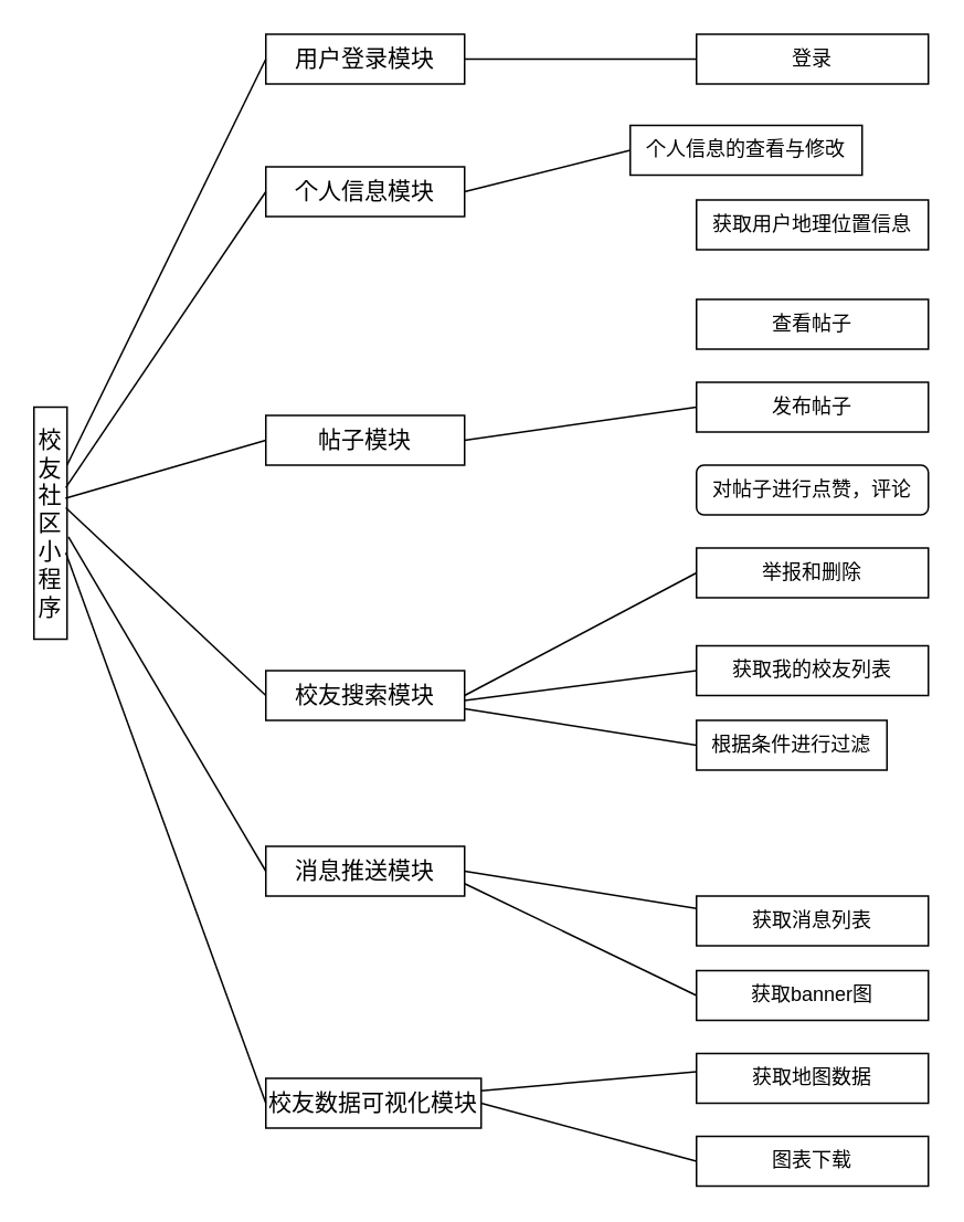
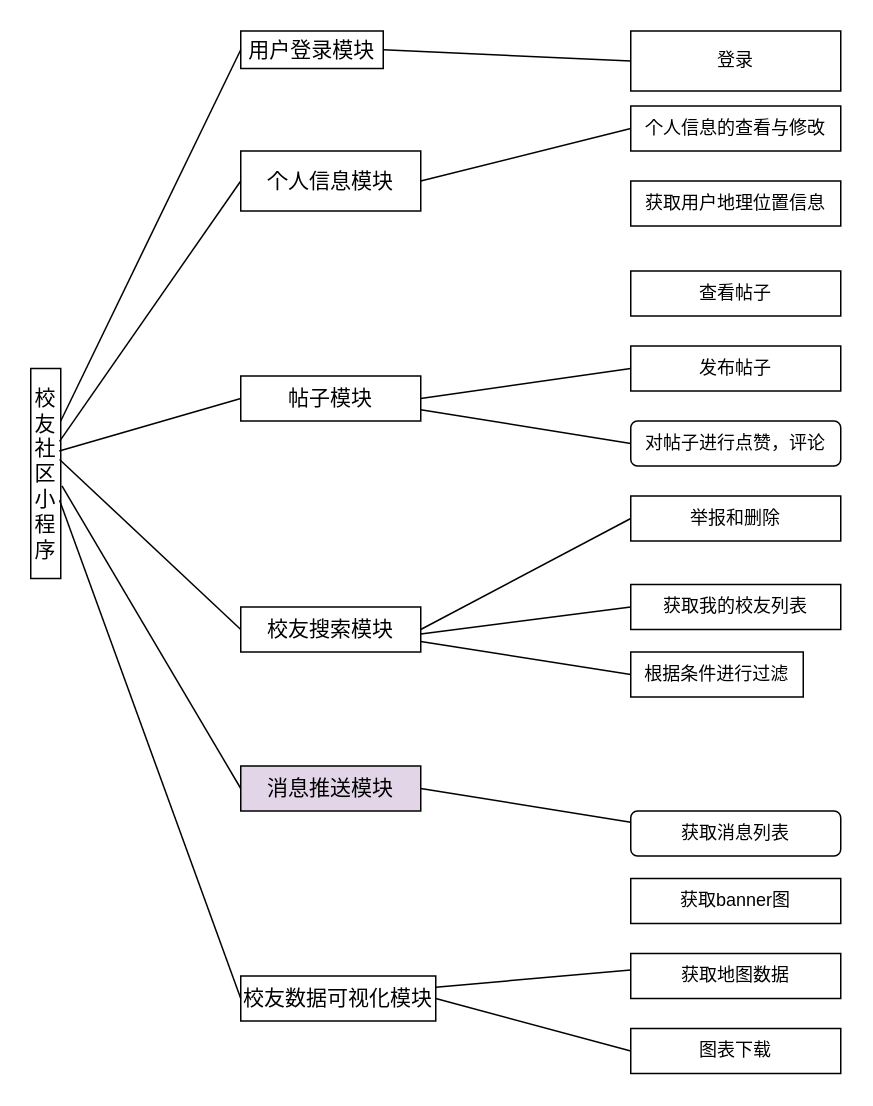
- <mxCell id="3" value="&lt;font style=&quot;font-size: 14px&quot;&gt;用户登录模块&lt;/font&gt;" style="rounded=0;whiteSpace=wrap;html=1;" parent="1" vertex="1"><mxGeometry x="160" y="20" width="120" height="30" as="geometry" /></mxCell>
+ <mxCell id="3" value="&lt;font style=&quot;font-size: 14px&quot;&gt;用户登录模块&lt;/font&gt;" style="rounded=0;whiteSpace=wrap;html=1;" parent="1" vertex="1"><mxGeometry x="160" y="20" width="95" height="25" as="geometry" /></mxCell>
- <mxCell id="9" value="登录" style="rounded=0;whiteSpace=wrap;html=1;" parent="1" vertex="1"><mxGeometry x="420" y="20" width="140" height="30" as="geometry" /></mxCell>
+ <mxCell id="9" value="登录" style="rounded=0;whiteSpace=wrap;html=1;" parent="1" vertex="1"><mxGeometry x="420" y="20" width="140" height="40" as="geometry" /></mxCell>
- <mxCell id="10" value="个人信息的查看与修改" style="rounded=0;whiteSpace=wrap;html=1;" parent="1" vertex="1"><mxGeometry x="380" y="75" width="140" height="30" as="geometry" /></mxCell>
+ <mxCell id="10" value="个人信息的查看与修改" style="rounded=0;whiteSpace=wrap;html=1;" parent="1" vertex="1"><mxGeometry x="420" y="70" width="140" height="30" as="geometry" /></mxCell>
- <mxCell id="4" value="&lt;font style=&quot;font-size: 14px&quot;&gt;个人信息模块&lt;/font&gt;" style="rounded=0;whiteSpace=wrap;html=1;" parent="1" vertex="1"><mxGeometry x="160" y="100" width="120" height="30" as="geometry" /></mxCell>
+ <mxCell id="4" value="&lt;font style=&quot;font-size: 14px&quot;&gt;个人信息模块&lt;/font&gt;" style="rounded=0;whiteSpace=wrap;html=1;" parent="1" vertex="1"><mxGeometry x="160" y="100" width="120" height="40" as="geometry" /></mxCell>
+ <mxCell id="31" value="" style="endArrow=none;html=1;entryX=0;entryY=0.5;entryDx=0;entryDy=0;exitX=1;exitY=0.75;exitDx=0;exitDy=0;" edge="1" parent="1" source="5" target="14"><mxGeometry width="50" height="50" relative="1" as="geometry"><mxPoint x="290" y="275" as="sourcePoint" /><mxPoint x="430" y="255" as="targetPoint" /></mxGeometry></mxCell>
- <mxCell id="7" value="&lt;font style=&quot;font-size: 14px&quot;&gt;消息推送模块&lt;/font&gt;" style="rounded=0;whiteSpace=wrap;html=1;" parent="1" vertex="1"><mxGeometry x="160" y="510" width="120" height="30" as="geometry" /></mxCell>
+ <mxCell id="7" value="&lt;font style=&quot;font-size: 14px&quot;&gt;消息推送模块&lt;/font&gt;" style="rounded=0;whiteSpace=wrap;html=1;fillColor=#e1d5e7;" parent="1" vertex="1"><mxGeometry x="160" y="510" width="120" height="30" as="geometry" /></mxCell>
- <mxCell id="18" value="获取消息列表" style="rounded=0;whiteSpace=wrap;html=1;" parent="1" vertex="1"><mxGeometry x="420" y="540" width="140" height="30" as="geometry" /></mxCell>
+ <mxCell id="18" value="获取消息列表" style="whiteSpace=wrap;html=1;rounded=1;" parent="1" vertex="1"><mxGeometry x="420" y="540" width="140" height="30" as="geometry" /></mxCell>
- <mxCell id="36" value="" style="endArrow=none;html=1;entryX=0;entryY=0.5;entryDx=0;entryDy=0;exitX=1;exitY=0.75;exitDx=0;exitDy=0;" edge="1" parent="1" source="7" target="19"><mxGeometry width="50" height="50" relative="1" as="geometry"><mxPoint x="290" y="535" as="sourcePoint" /><mxPoint x="430" y="558" as="targetPoint" /></mxGeometry></mxCell>
